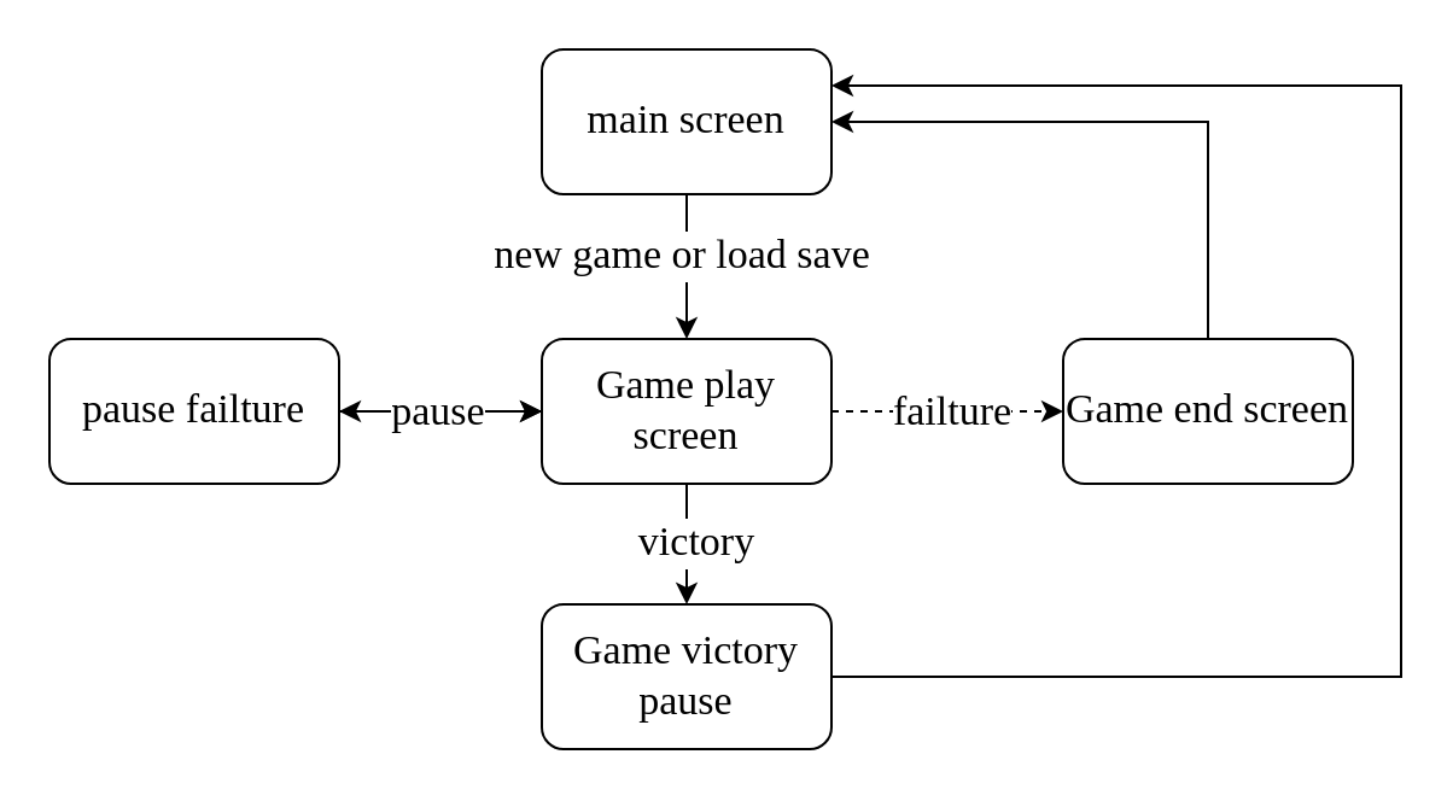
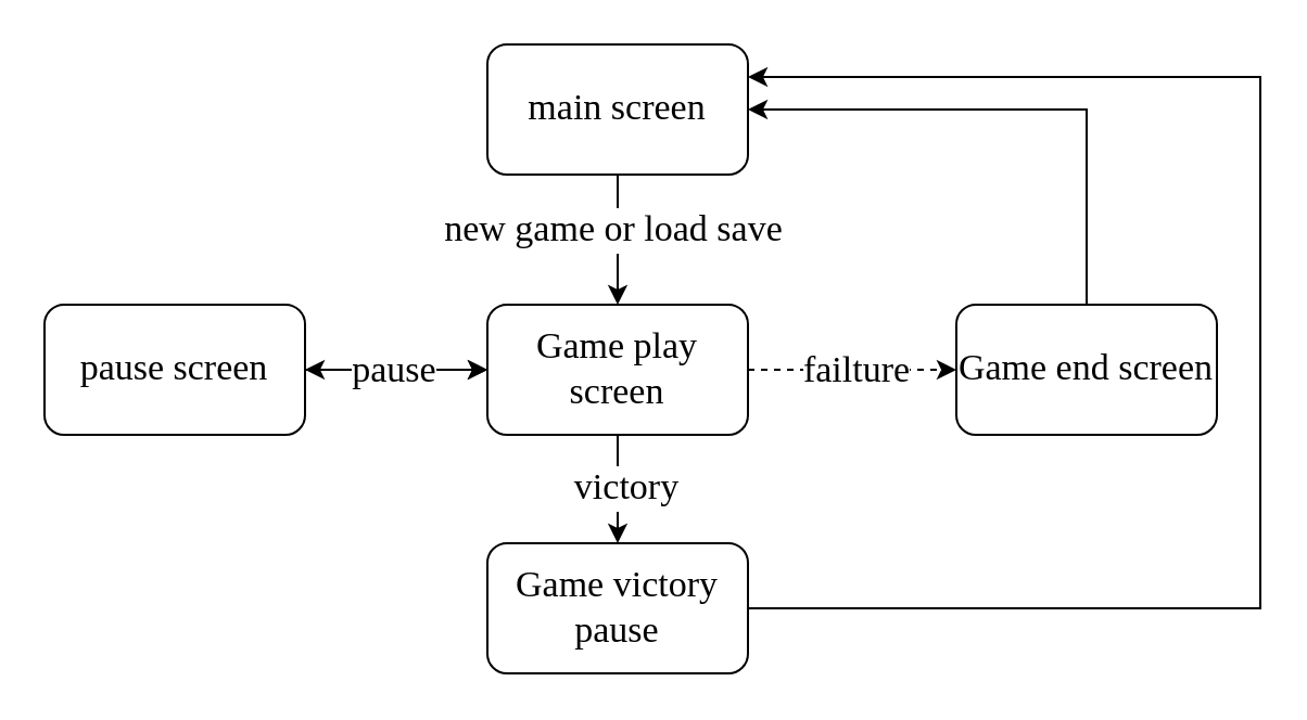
- <mxCell id="7" value="pause failture" style="rounded=1;whiteSpace=wrap;html=1;fontFamily=Comic Sans MS;fontSize=17;" vertex="1" parent="1"><mxGeometry x="20" y="140" width="120" height="60" as="geometry" /></mxCell>
+ <mxCell id="7" value="pause screen" style="rounded=1;whiteSpace=wrap;html=1;fontFamily=Comic Sans MS;fontSize=17;" vertex="1" parent="1"><mxGeometry x="20" y="140" width="120" height="60" as="geometry" /></mxCell>
